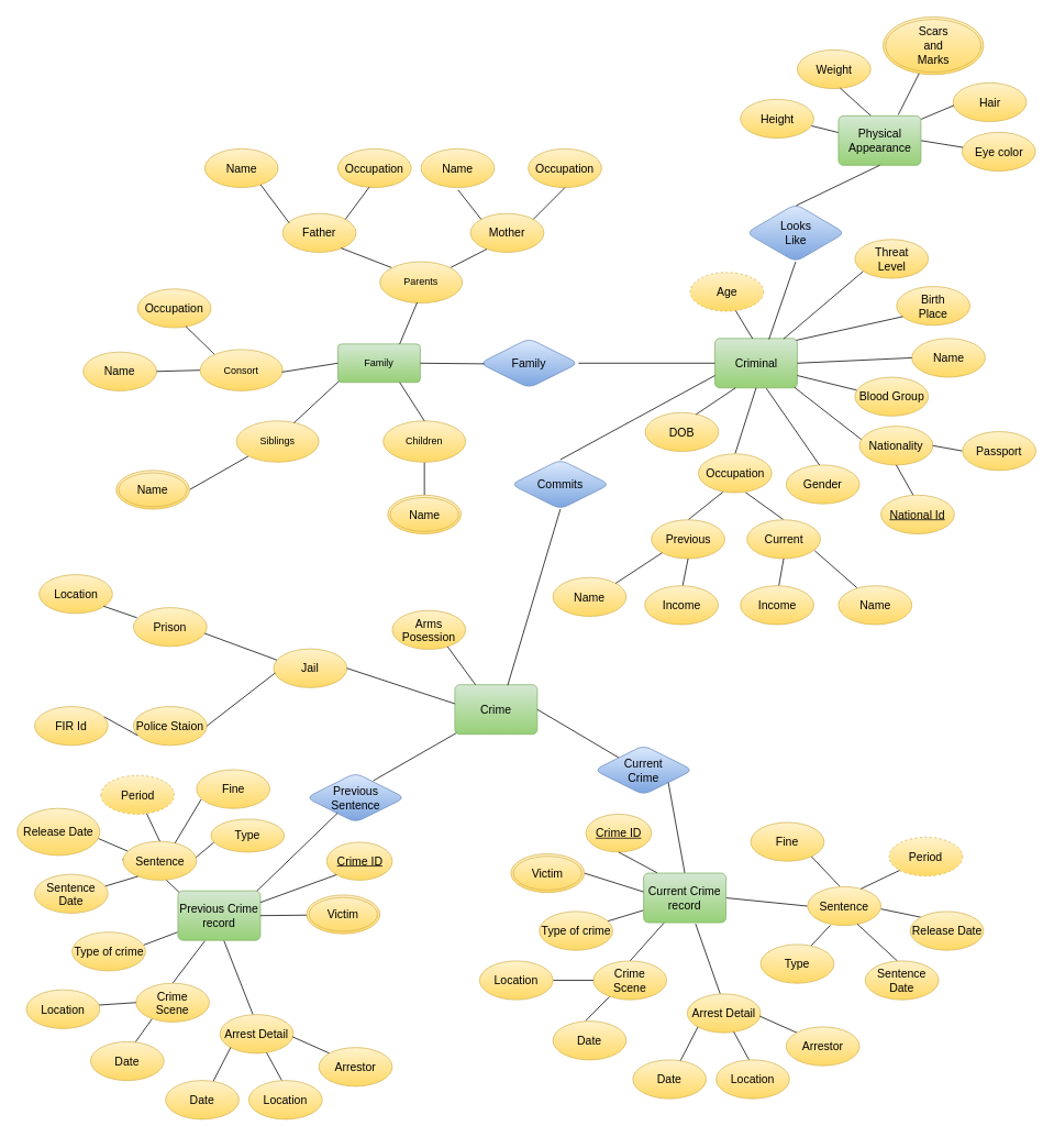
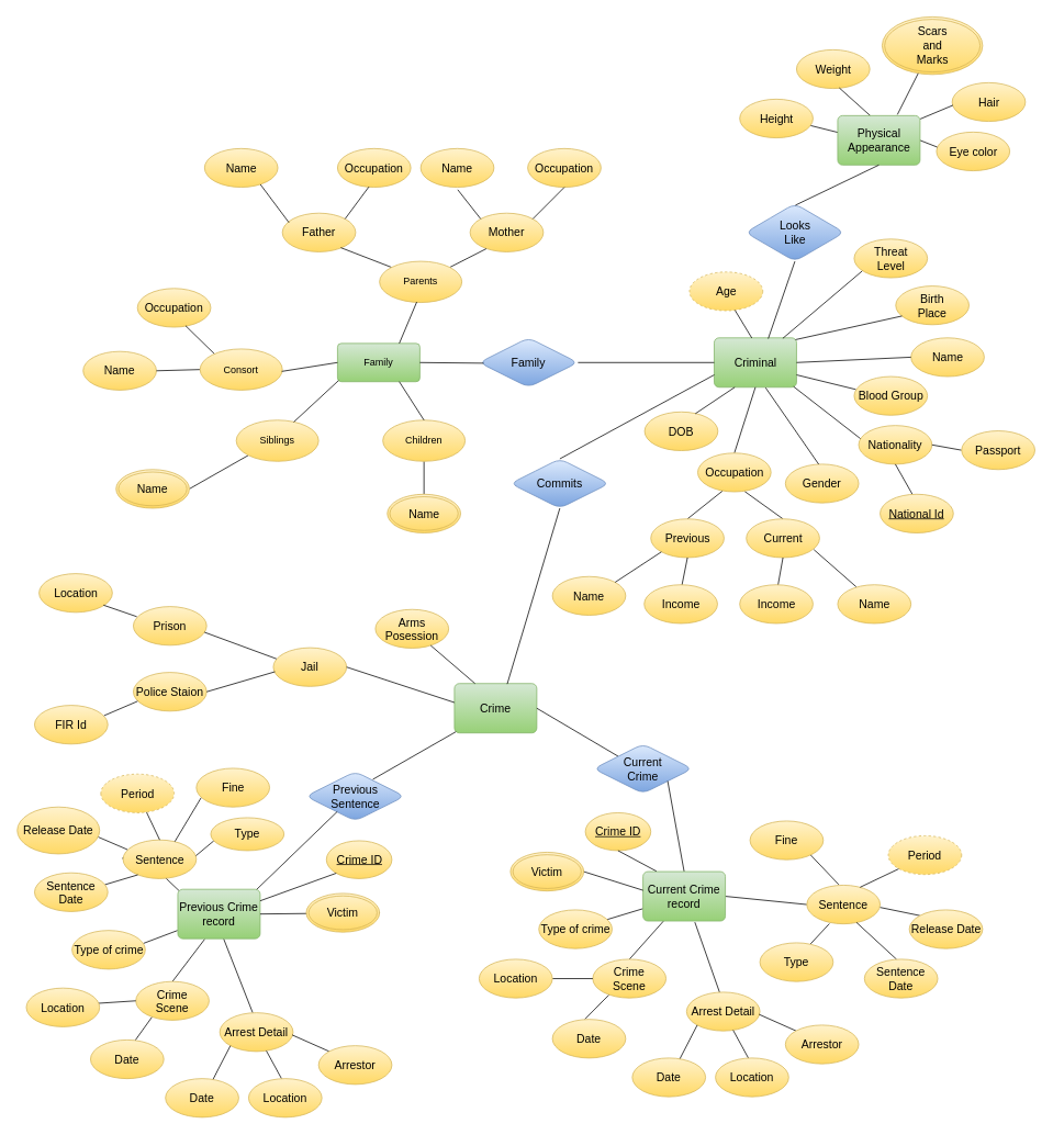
- <mxCell id="20" value="Eye color" style="ellipse;whiteSpace=wrap;html=1;align=center;fontSize=14;rounded=1;fillColor=#fff2cc;strokeColor=#d6b656;gradientColor=#ffd966;" parent="1" vertex="1"><mxGeometry x="1166.5" y="160" width="89" height="47" as="geometry" /></mxCell>
+ <mxCell id="20" value="Eye color" style="ellipse;whiteSpace=wrap;html=1;align=center;fontSize=14;rounded=1;fillColor=#fff2cc;strokeColor=#d6b656;gradientColor=#ffd966;" parent="1" vertex="1"><mxGeometry x="1136.5" y="160" width="89" height="47" as="geometry" /></mxCell>
- <mxCell id="51" value="&lt;div style=&quot;font-size: 14px;&quot;&gt;Arms&lt;/div&gt;Posession" style="ellipse;whiteSpace=wrap;html=1;align=center;fontSize=14;rounded=1;fillColor=#fff2cc;strokeColor=#d6b656;gradientColor=#ffd966;" parent="1" vertex="1"><mxGeometry x="475" y="740" width="89" height="47" as="geometry" /></mxCell>
+ <mxCell id="51" value="&lt;div style=&quot;font-size: 14px;&quot;&gt;Arms&lt;/div&gt;Posession" style="ellipse;whiteSpace=wrap;html=1;align=center;fontSize=14;rounded=1;fillColor=#fff2cc;strokeColor=#d6b656;gradientColor=#ffd966;" parent="1" vertex="1"><mxGeometry x="455" y="740" width="89" height="47" as="geometry" /></mxCell>
- <mxCell id="79" value="Police Staion" style="ellipse;whiteSpace=wrap;html=1;align=center;fontSize=14;rounded=1;fillColor=#fff2cc;strokeColor=#d6b656;gradientColor=#ffd966;" parent="1" vertex="1"><mxGeometry x="161" y="856.5" width="89" height="47" as="geometry" /></mxCell>
+ <mxCell id="79" value="Police Staion" style="ellipse;whiteSpace=wrap;html=1;align=center;fontSize=14;rounded=1;fillColor=#fff2cc;strokeColor=#d6b656;gradientColor=#ffd966;" parent="1" vertex="1"><mxGeometry x="161" y="816.5" width="89" height="47" as="geometry" /></mxCell>
